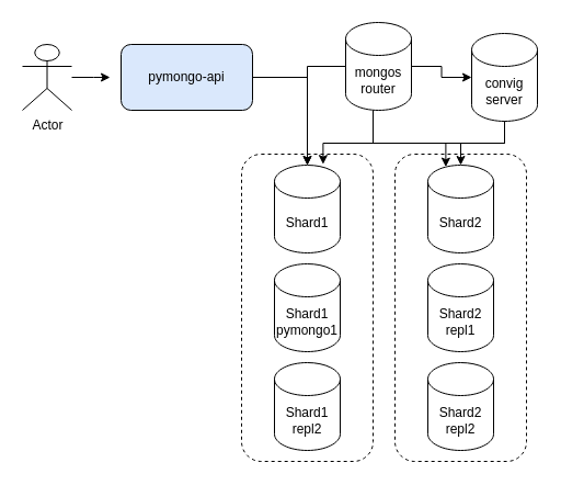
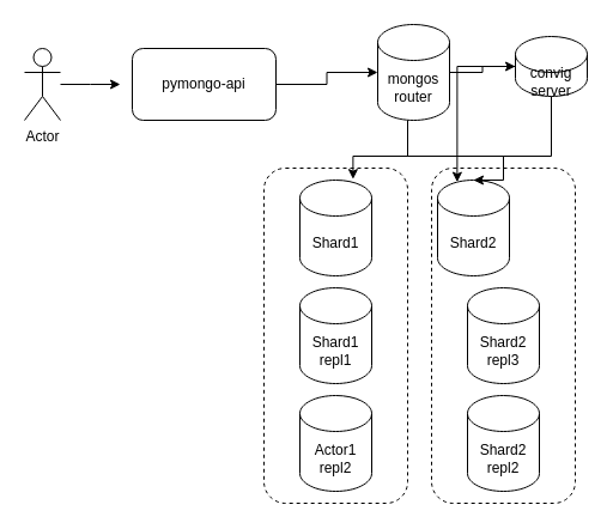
- <mxCell id="11" style="edgeStyle=orthogonalEdgeStyle;rounded=0;orthogonalLoop=1;jettySize=auto;html=1;entryX=0.5;entryY=0;entryDx=0;entryDy=0;entryPerimeter=0;" parent="1" source="4" target="7" edge="1"><mxGeometry relative="1" as="geometry" /></mxCell>
- <mxCell id="20" value="Actor" style="shape=umlActor;verticalLabelPosition=bottom;verticalAlign=top;html=1;outlineConnect=0;" vertex="1" parent="1"><mxGeometry x="20" y="40" width="45" height="60" as="geometry" /></mxCell>
+ <mxCell id="20" value="Actor" style="shape=umlActor;verticalLabelPosition=bottom;verticalAlign=top;html=1;outlineConnect=0;" vertex="1" parent="1"><mxGeometry x="20" y="40" width="30" height="60" as="geometry" /></mxCell>
- <mxCell id="5" value="pymongo-api" style="rounded=1;whiteSpace=wrap;html=1;fillColor=#dae8fc;" parent="1" vertex="1"><mxGeometry x="110" y="40" width="120" height="60" as="geometry" /></mxCell>
+ <mxCell id="5" value="pymongo-api" style="rounded=1;whiteSpace=wrap;html=1;" parent="1" vertex="1"><mxGeometry x="110" y="40" width="120" height="60" as="geometry" /></mxCell>
- <mxCell id="6" style="edgeStyle=orthogonalEdgeStyle;rounded=0;orthogonalLoop=1;jettySize=auto;html=1;exitX=1;exitY=0.5;exitDx=0;exitDy=0;" parent="1" source="5" target="7" edge="1"><mxGeometry relative="1" as="geometry" /></mxCell>
+ <mxCell id="6" style="edgeStyle=orthogonalEdgeStyle;rounded=0;orthogonalLoop=1;jettySize=auto;html=1;exitX=1;exitY=0.5;exitDx=0;exitDy=0;entryX=0;entryY=0.5;entryDx=0;entryDy=0;entryPerimeter=0;" parent="1" source="5" target="4" edge="1"><mxGeometry relative="1" as="geometry" /></mxCell>
- <mxCell id="9" value="convig&lt;div&gt;server&lt;/div&gt;" style="shape=cylinder3;whiteSpace=wrap;html=1;boundedLbl=1;backgroundOutline=1;size=15;" parent="1" vertex="1"><mxGeometry x="430" y="30" width="60" height="80" as="geometry" /></mxCell>
+ <mxCell id="9" value="convig&lt;div&gt;server&lt;/div&gt;" style="shape=cylinder3;whiteSpace=wrap;html=1;boundedLbl=1;backgroundOutline=1;size=15;" parent="1" vertex="1"><mxGeometry x="430" y="30" width="60" height="50" as="geometry" /></mxCell>
- <mxCell id="8" value="Shard2" style="shape=cylinder3;whiteSpace=wrap;html=1;boundedLbl=1;backgroundOutline=1;size=15;" parent="1" vertex="1"><mxGeometry x="390" y="150" width="60" height="80" as="geometry" /></mxCell>
+ <mxCell id="8" value="Shard2" style="shape=cylinder3;whiteSpace=wrap;html=1;boundedLbl=1;backgroundOutline=1;size=15;" parent="1" vertex="1"><mxGeometry x="365" y="150" width="60" height="80" as="geometry" /></mxCell>
- <mxCell id="13" value="Shard1&lt;div&gt;pymongo1&lt;/div&gt;" style="shape=cylinder3;whiteSpace=wrap;html=1;boundedLbl=1;backgroundOutline=1;size=15;" parent="1" vertex="1"><mxGeometry x="250" y="240" width="60" height="80" as="geometry" /></mxCell>
+ <mxCell id="13" value="Shard1&lt;div&gt;repl1&lt;/div&gt;" style="shape=cylinder3;whiteSpace=wrap;html=1;boundedLbl=1;backgroundOutline=1;size=15;" parent="1" vertex="1"><mxGeometry x="250" y="240" width="60" height="80" as="geometry" /></mxCell>
- <mxCell id="15" value="Shard2&lt;div&gt;repl1&lt;/div&gt;" style="shape=cylinder3;whiteSpace=wrap;html=1;boundedLbl=1;backgroundOutline=1;size=15;" parent="1" vertex="1"><mxGeometry x="390" y="240" width="60" height="80" as="geometry" /></mxCell>
+ <mxCell id="15" value="Shard2&lt;div&gt;repl3&lt;/div&gt;" style="shape=cylinder3;whiteSpace=wrap;html=1;boundedLbl=1;backgroundOutline=1;size=15;" parent="1" vertex="1"><mxGeometry x="390" y="240" width="60" height="80" as="geometry" /></mxCell>
- <mxCell id="14" value="Shard1&lt;div&gt;repl2&lt;/div&gt;" style="shape=cylinder3;whiteSpace=wrap;html=1;boundedLbl=1;backgroundOutline=1;size=15;" parent="1" vertex="1"><mxGeometry x="250" y="330" width="60" height="80" as="geometry" /></mxCell>
+ <mxCell id="14" value="Actor1&lt;div&gt;repl2&lt;/div&gt;" style="shape=cylinder3;whiteSpace=wrap;html=1;boundedLbl=1;backgroundOutline=1;size=15;" parent="1" vertex="1"><mxGeometry x="250" y="330" width="60" height="80" as="geometry" /></mxCell>
